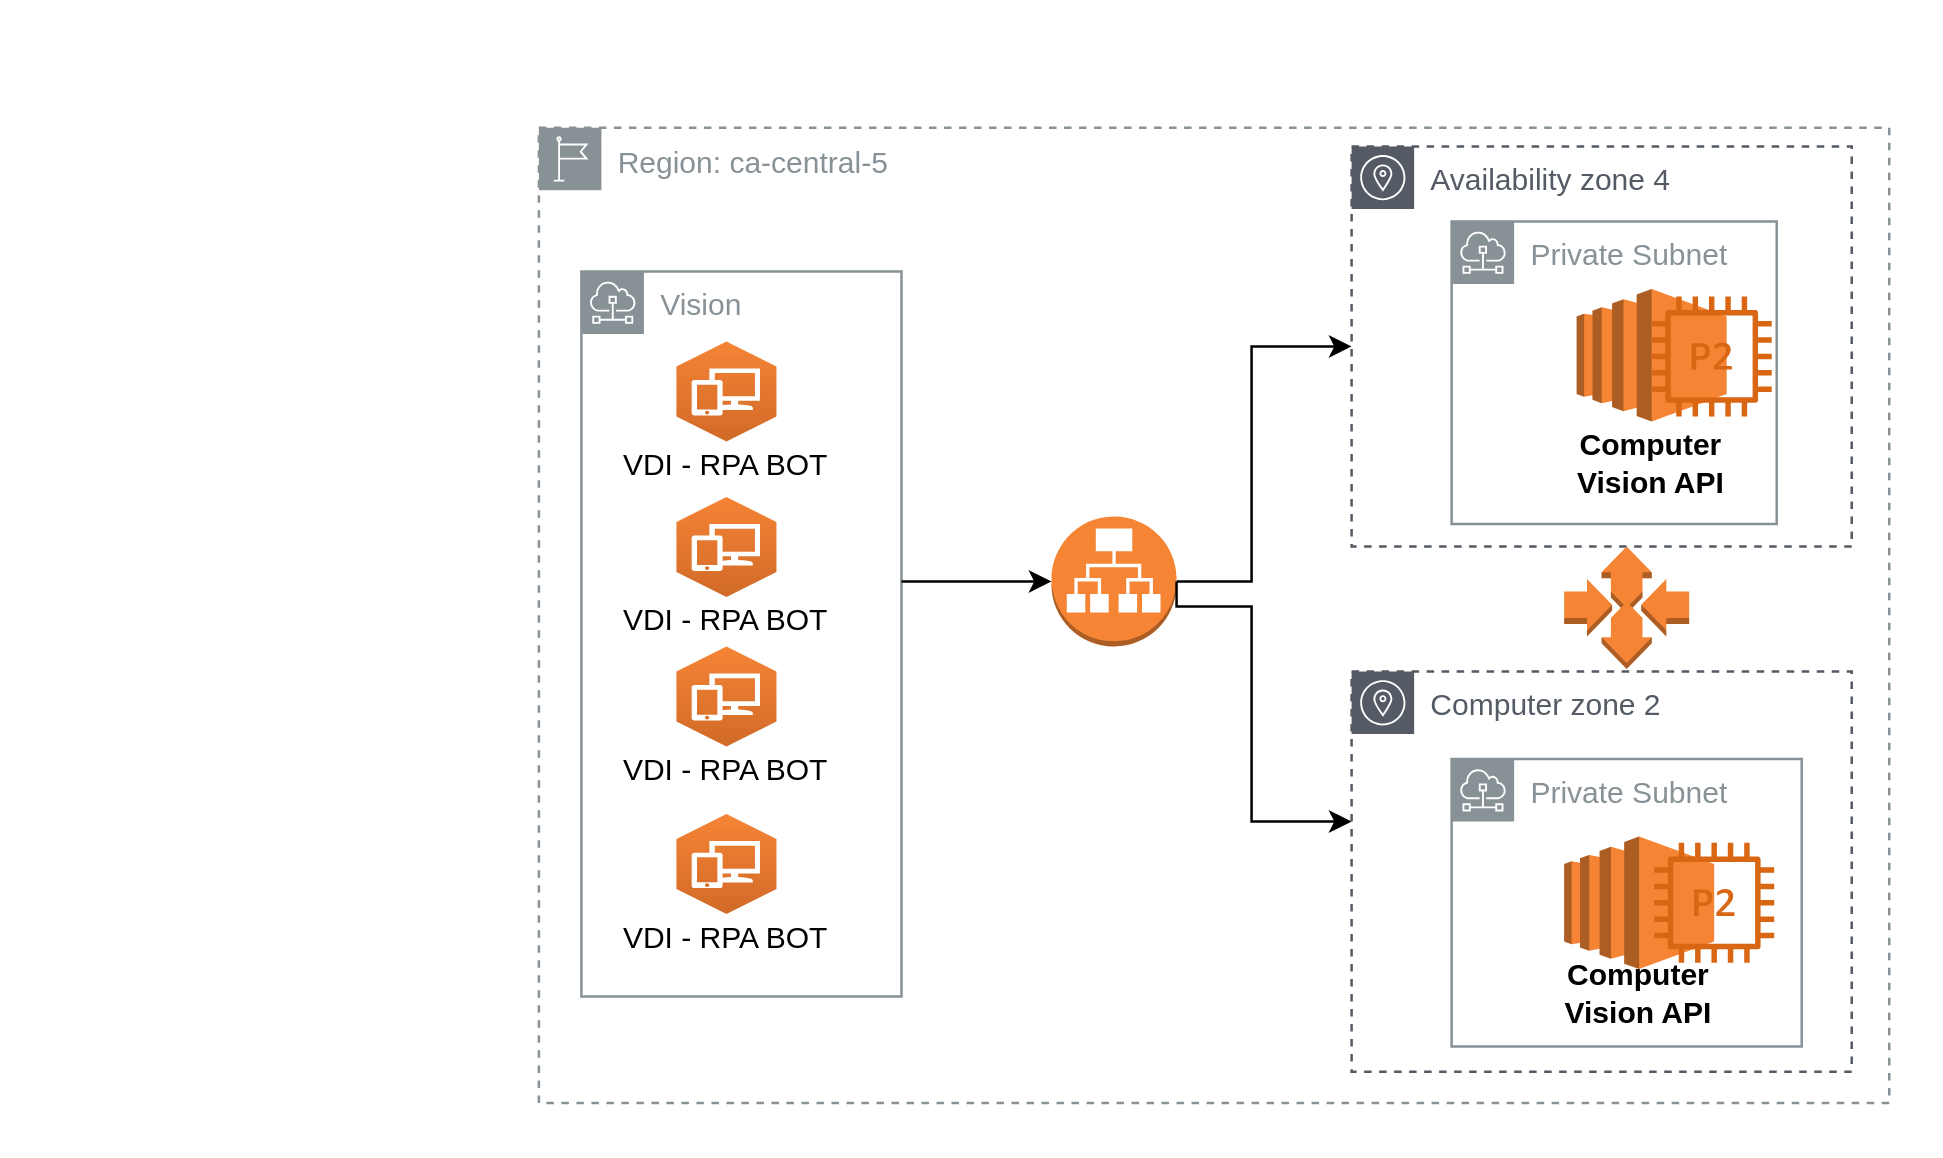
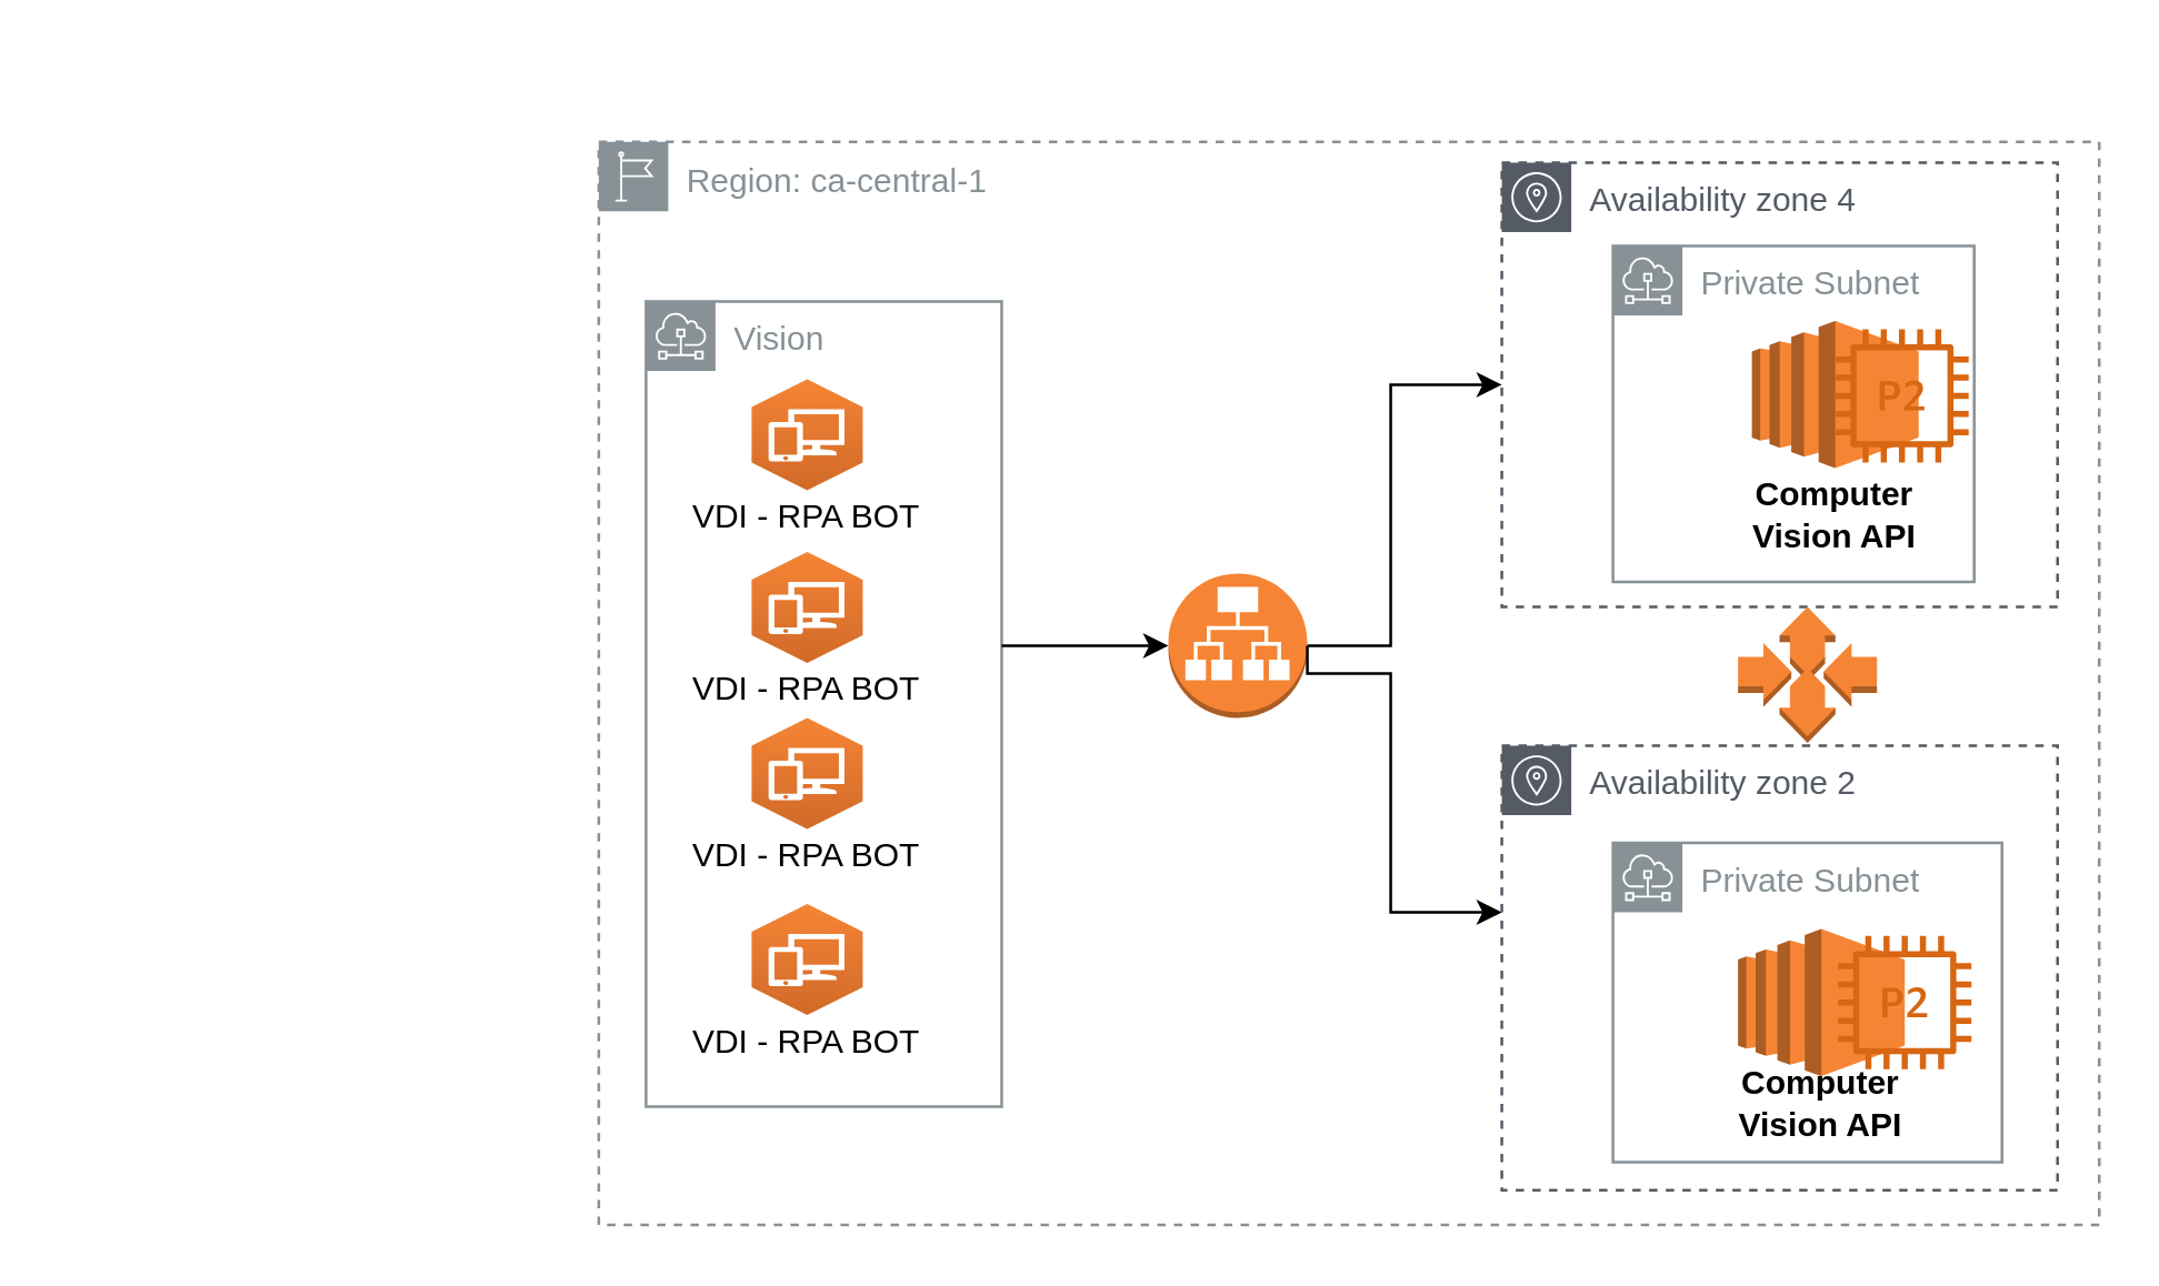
- <mxCell id="3" value="Region: ca-central-5" style="outlineConnect=0;gradientColor=none;html=1;whiteSpace=wrap;fontSize=12;fontStyle=0;shape=mxgraph.aws4.group;grIcon=mxgraph.aws4.group_region;strokeColor=#879196;fillColor=none;verticalAlign=top;align=left;spacingLeft=30;fontColor=#879196;dashed=1;" vertex="1" parent="1"><mxGeometry x="215" y="50.5" width="540" height="390" as="geometry" /></mxCell>
+ <mxCell id="3" value="Region: ca-central-1" style="outlineConnect=0;gradientColor=none;html=1;whiteSpace=wrap;fontSize=12;fontStyle=0;shape=mxgraph.aws4.group;grIcon=mxgraph.aws4.group_region;strokeColor=#879196;fillColor=none;verticalAlign=top;align=left;spacingLeft=30;fontColor=#879196;dashed=1;" vertex="1" parent="1"><mxGeometry x="215" y="50.5" width="540" height="390" as="geometry" /></mxCell>
- <mxCell id="2" value="Computer zone 2" style="outlineConnect=0;gradientColor=none;html=1;whiteSpace=wrap;fontSize=12;fontStyle=0;shape=mxgraph.aws4.group;grIcon=mxgraph.aws4.group_availability_zone;strokeColor=#545B64;fillColor=none;verticalAlign=top;align=left;spacingLeft=30;fontColor=#545B64;dashed=1;" vertex="1" parent="1"><mxGeometry x="540" y="268" width="200" height="160" as="geometry" /></mxCell>
+ <mxCell id="2" value="Availability zone 2" style="outlineConnect=0;gradientColor=none;html=1;whiteSpace=wrap;fontSize=12;fontStyle=0;shape=mxgraph.aws4.group;grIcon=mxgraph.aws4.group_availability_zone;strokeColor=#545B64;fillColor=none;verticalAlign=top;align=left;spacingLeft=30;fontColor=#545B64;dashed=1;" vertex="1" parent="1"><mxGeometry x="540" y="268" width="200" height="160" as="geometry" /></mxCell>
